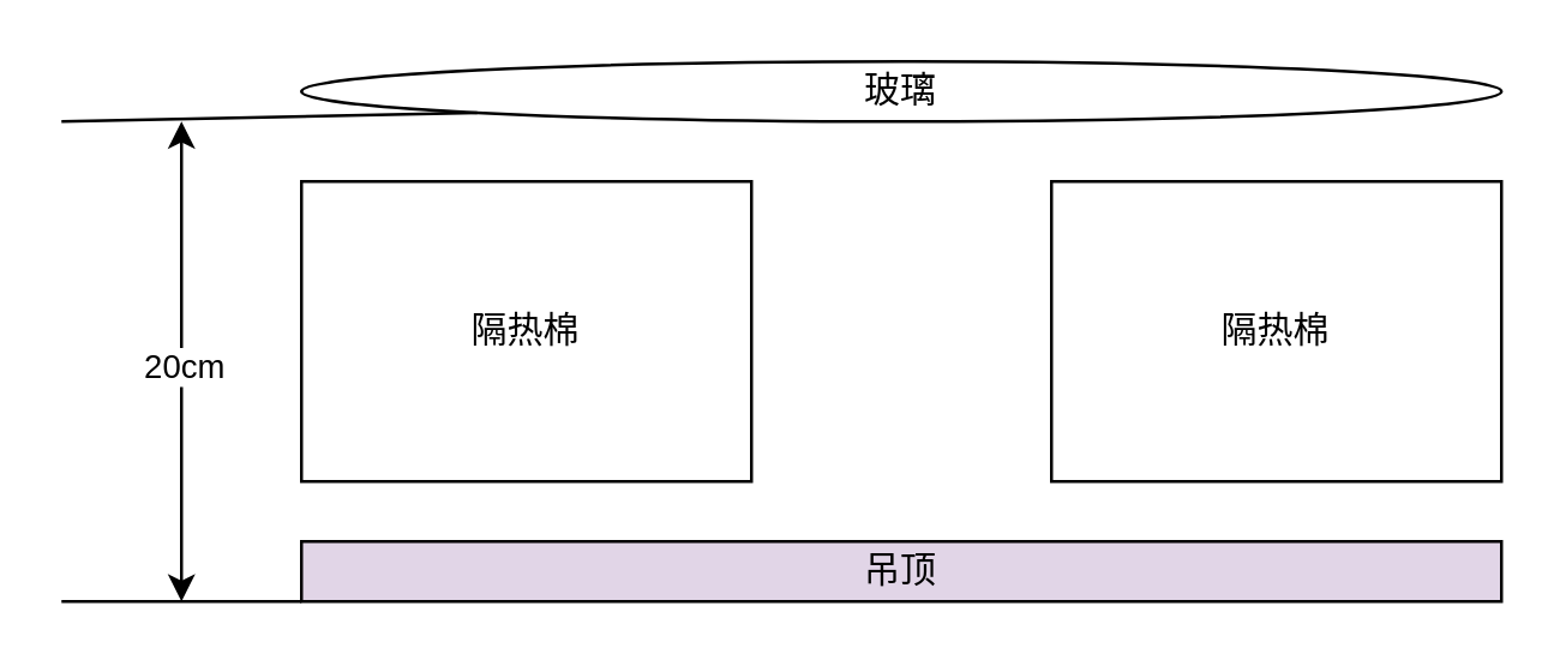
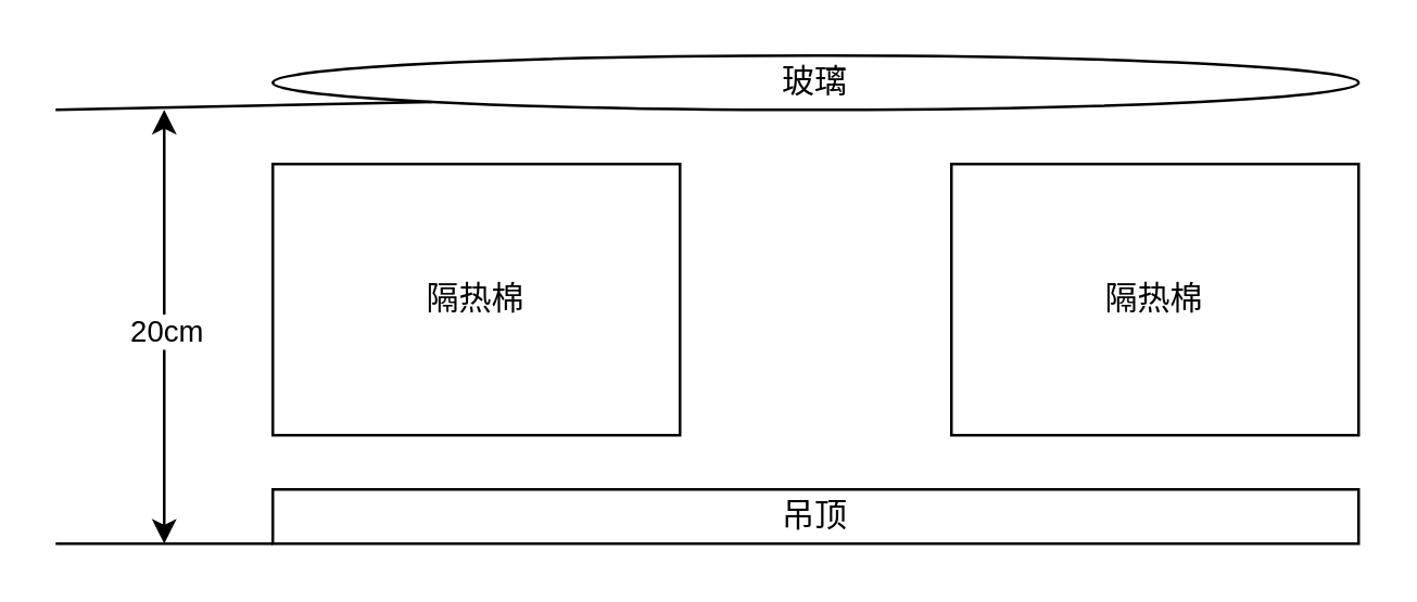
- <mxCell id="3" value="吊顶" style="rounded=0;whiteSpace=wrap;html=1;fillColor=#e1d5e7;" vertex="1" parent="1"><mxGeometry x="100" y="180" width="400" height="20" as="geometry" /></mxCell>
+ <mxCell id="3" value="吊顶" style="rounded=0;whiteSpace=wrap;html=1;" vertex="1" parent="1"><mxGeometry x="100" y="180" width="400" height="20" as="geometry" /></mxCell>
